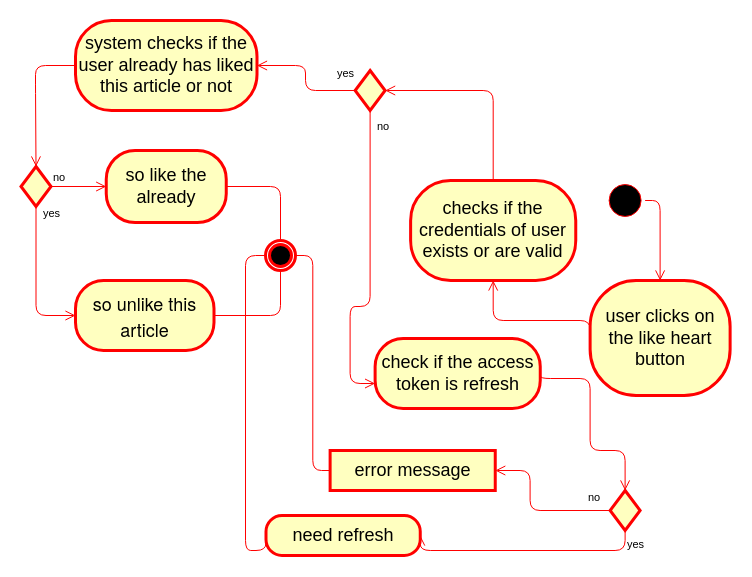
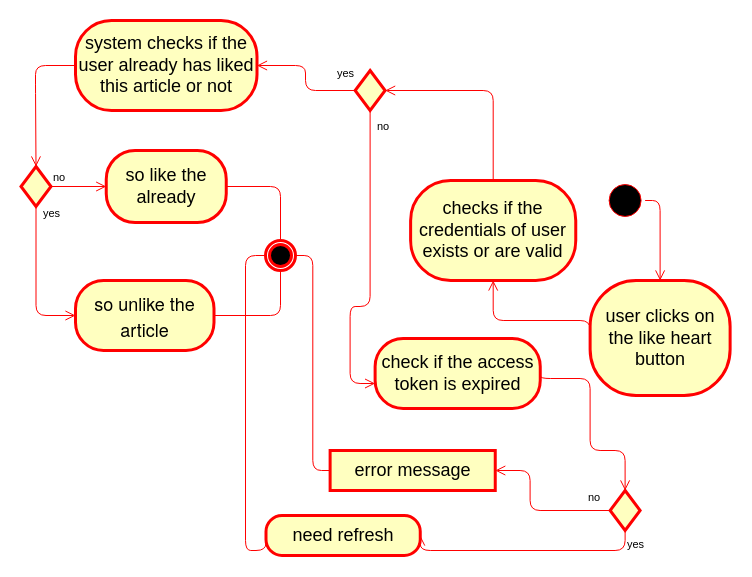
- <mxCell id="5" value="&lt;p style=&quot;margin: 0px; font-variant-numeric: normal; font-variant-east-asian: normal; font-variant-alternates: normal; font-size-adjust: none; font-kerning: auto; font-optical-sizing: auto; font-feature-settings: normal; font-variation-settings: normal; font-variant-position: normal; font-stretch: normal; line-height: normal; font-family: &amp;quot;Helvetica Neue&amp;quot;;&quot; class=&quot;p1&quot;&gt;so unlike this article&lt;/p&gt;" style="rounded=1;whiteSpace=wrap;html=1;arcSize=40;fontColor=#000000;fillColor=#ffffc0;strokeColor=#ff0000;strokeWidth=3;fontFamily=Helvetica;fontSize=18;align=center;" parent="1" vertex="1"><mxGeometry x="75" y="280" width="138.5" height="70" as="geometry" /></mxCell>
+ <mxCell id="5" value="&lt;p style=&quot;margin: 0px; font-variant-numeric: normal; font-variant-east-asian: normal; font-variant-alternates: normal; font-size-adjust: none; font-kerning: auto; font-optical-sizing: auto; font-feature-settings: normal; font-variation-settings: normal; font-variant-position: normal; font-stretch: normal; line-height: normal; font-family: &amp;quot;Helvetica Neue&amp;quot;;&quot; class=&quot;p1&quot;&gt;so unlike the article&lt;/p&gt;" style="rounded=1;whiteSpace=wrap;html=1;arcSize=40;fontColor=#000000;fillColor=#ffffc0;strokeColor=#ff0000;strokeWidth=3;fontFamily=Helvetica;fontSize=18;align=center;" parent="1" vertex="1"><mxGeometry x="75" y="280" width="138.5" height="70" as="geometry" /></mxCell>
- <mxCell id="20" value="check if the access token is refresh" style="rounded=1;whiteSpace=wrap;html=1;arcSize=40;fontColor=#000000;fillColor=#ffffc0;strokeColor=#ff0000;strokeWidth=3;fontSize=18;" vertex="1" parent="1"><mxGeometry x="374.62" y="338" width="165.13" height="70" as="geometry" /></mxCell>
+ <mxCell id="20" value="check if the access token is expired" style="rounded=1;whiteSpace=wrap;html=1;arcSize=40;fontColor=#000000;fillColor=#ffffc0;strokeColor=#ff0000;strokeWidth=3;fontSize=18;" vertex="1" parent="1"><mxGeometry x="374.62" y="338" width="165.13" height="70" as="geometry" /></mxCell>
